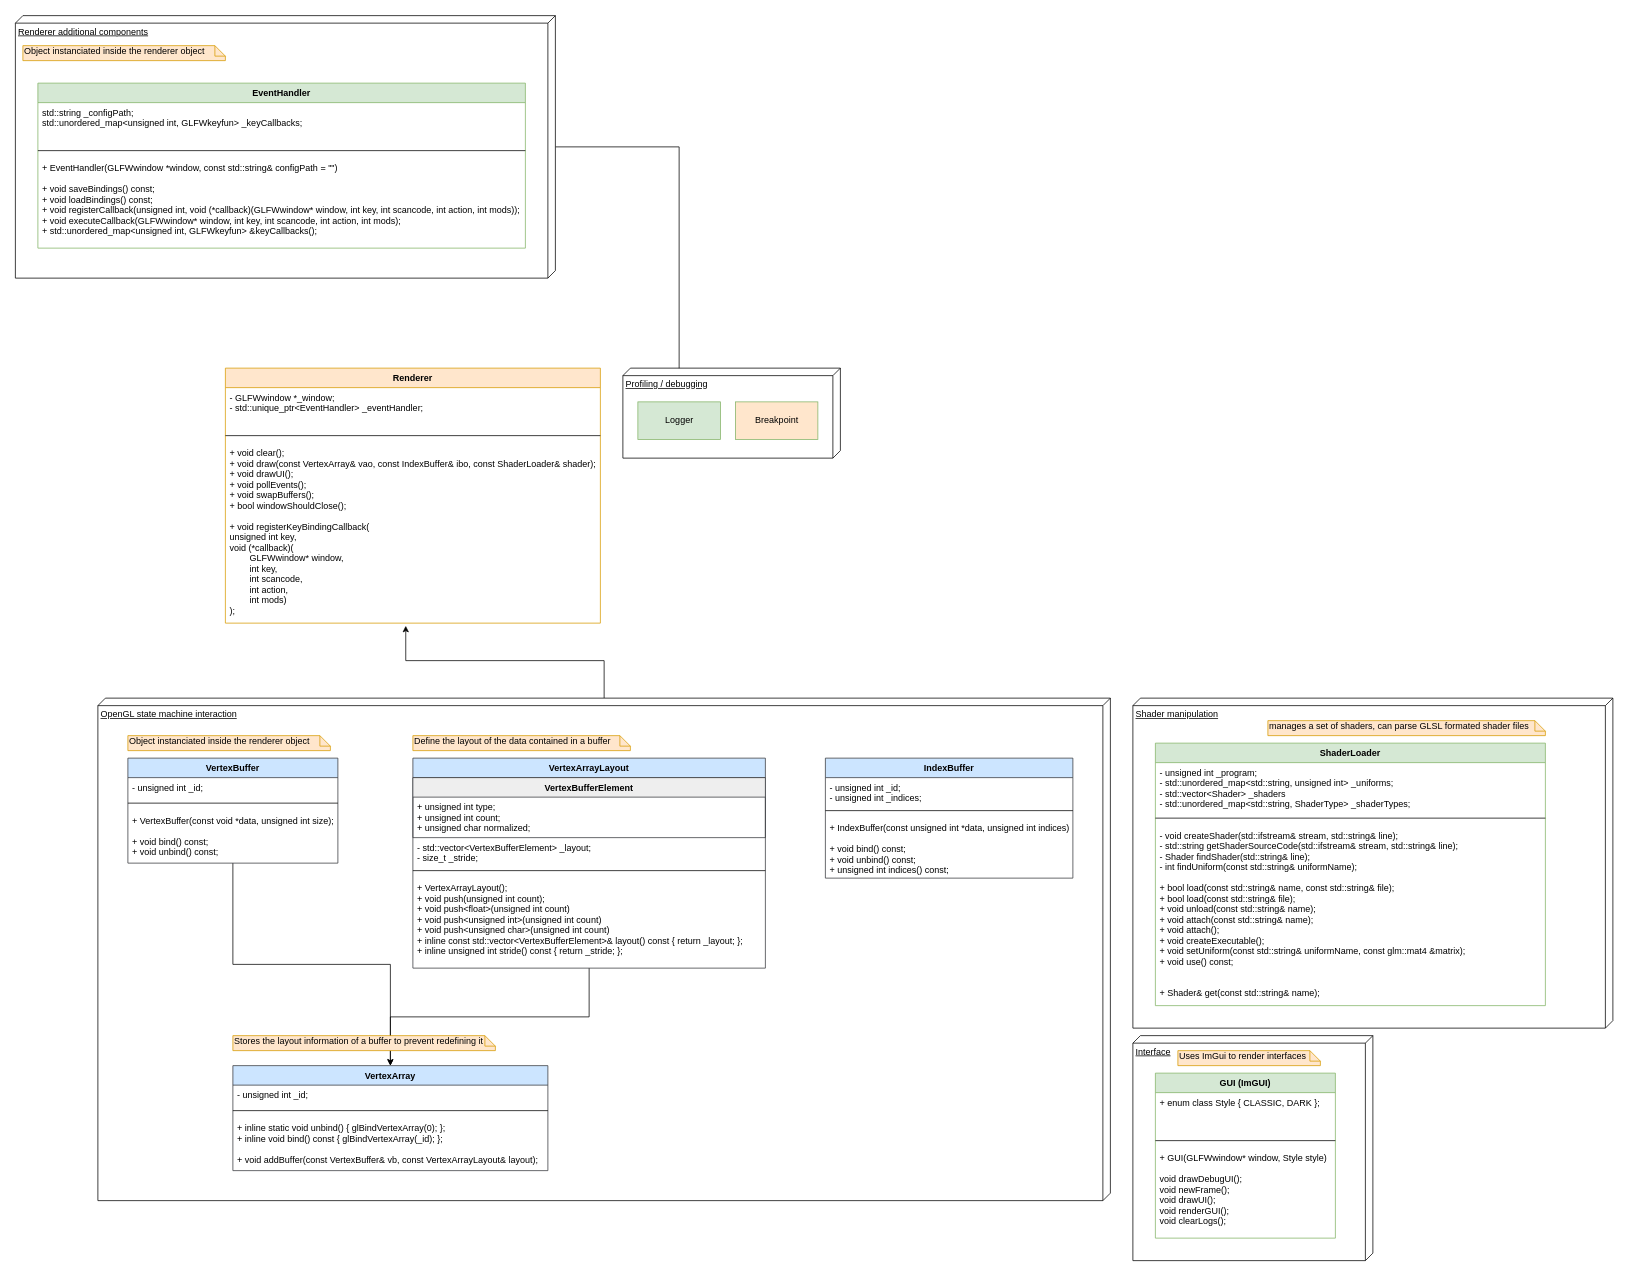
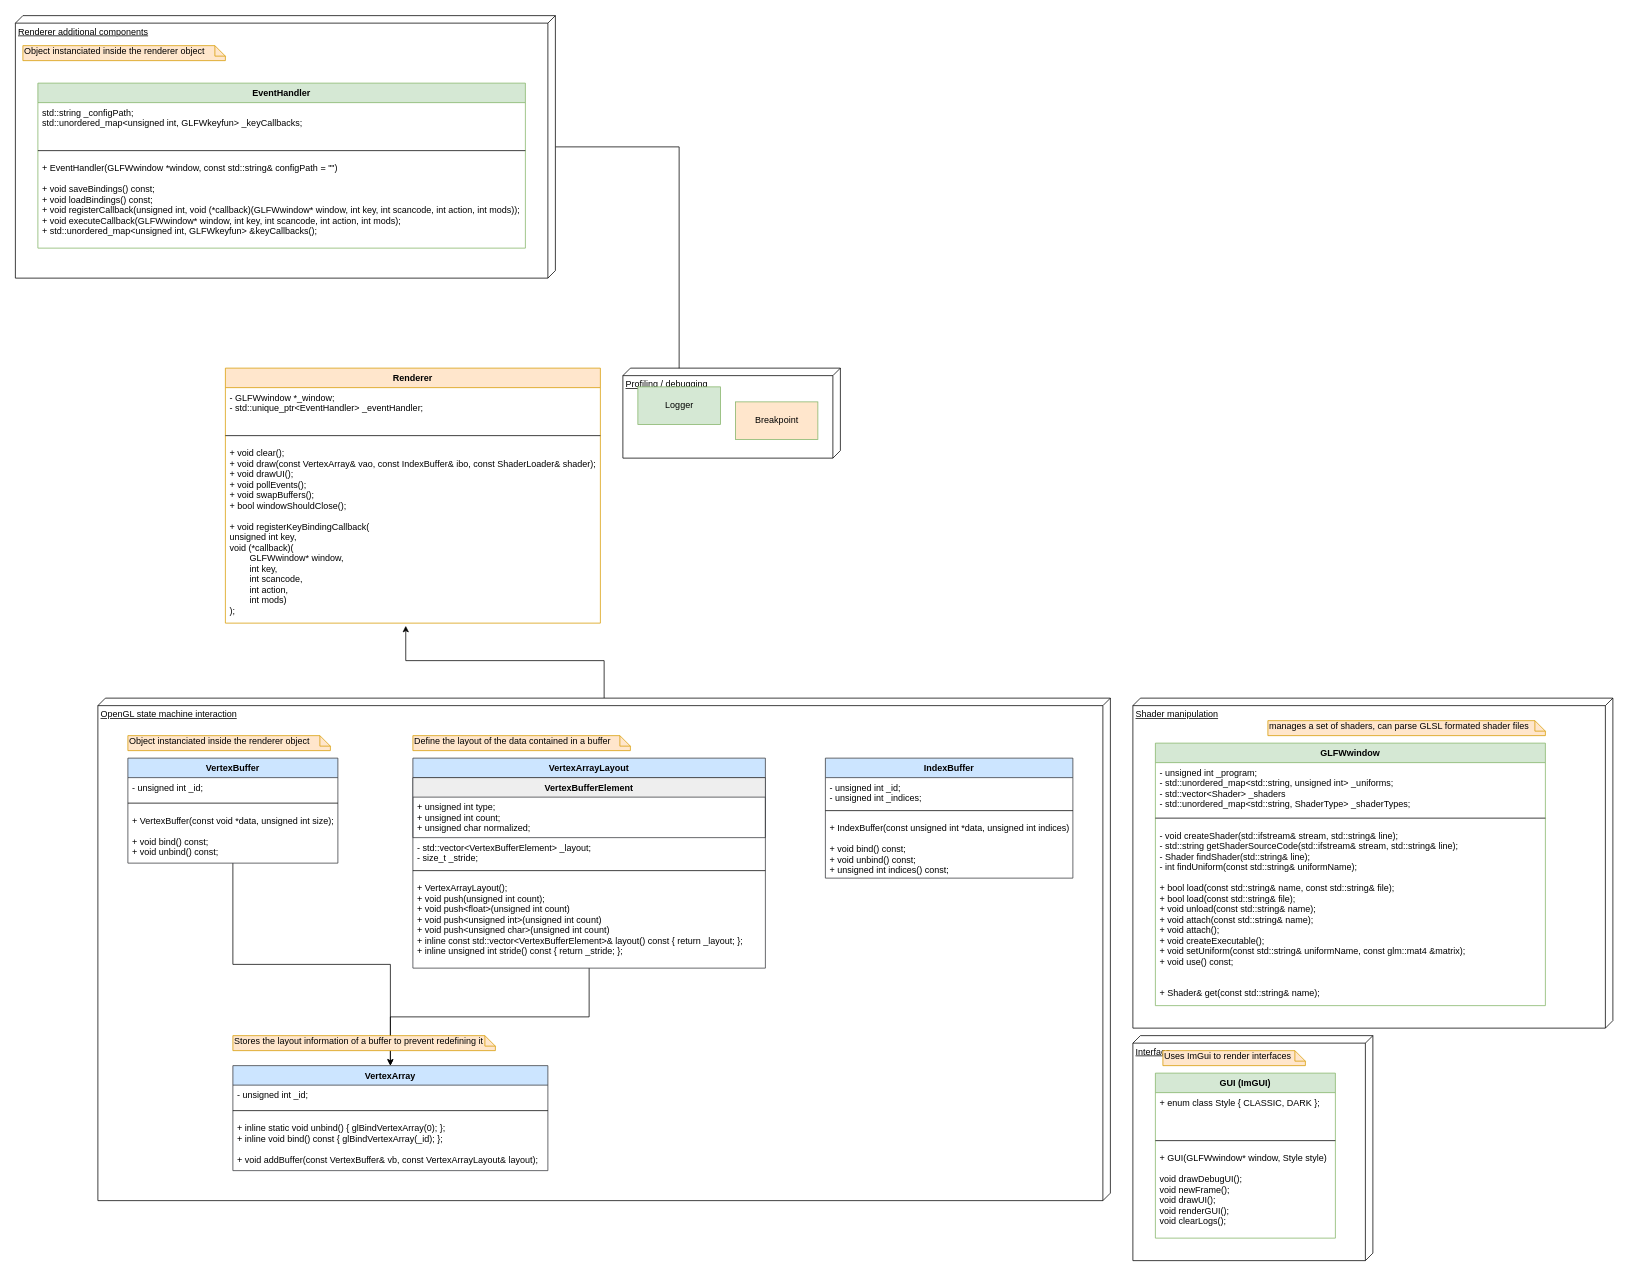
- <mxCell id="28" value="Logger" style="html=1;fillColor=#d5e8d4;strokeColor=#82b366;" parent="1" vertex="1"><mxGeometry x="850" y="535" width="110" height="50" as="geometry" /></mxCell>
+ <mxCell id="28" value="Logger" style="html=1;fillColor=#d5e8d4;strokeColor=#82b366;" parent="1" vertex="1"><mxGeometry x="850" y="515" width="110" height="50" as="geometry" /></mxCell>
- <mxCell id="48" value="ShaderLoader" style="swimlane;fontStyle=1;align=center;verticalAlign=top;childLayout=stackLayout;horizontal=1;startSize=26;horizontalStack=0;resizeParent=1;resizeParentMax=0;resizeLast=0;collapsible=1;marginBottom=0;fillColor=#d5e8d4;strokeColor=#82b366;" parent="1" vertex="1"><mxGeometry x="1540" y="990" width="520" height="350" as="geometry" /></mxCell>
+ <mxCell id="48" value="GLFWwindow" style="swimlane;fontStyle=1;align=center;verticalAlign=top;childLayout=stackLayout;horizontal=1;startSize=26;horizontalStack=0;resizeParent=1;resizeParentMax=0;resizeLast=0;collapsible=1;marginBottom=0;fillColor=#d5e8d4;strokeColor=#82b366;" parent="1" vertex="1"><mxGeometry x="1540" y="990" width="520" height="350" as="geometry" /></mxCell>
- <mxCell id="52" value="Uses ImGui to render interfaces" style="shape=note;whiteSpace=wrap;html=1;size=14;verticalAlign=top;align=left;spacingTop=-6;fillColor=#ffe6cc;strokeColor=#d79b00;" vertex="1" parent="1"><mxGeometry x="1570" y="1400" width="190" height="20" as="geometry" /></mxCell>
+ <mxCell id="52" value="Uses ImGui to render interfaces" style="shape=note;whiteSpace=wrap;html=1;size=14;verticalAlign=top;align=left;spacingTop=-6;fillColor=#ffe6cc;strokeColor=#d79b00;" vertex="1" parent="1"><mxGeometry x="1550" y="1400" width="190" height="20" as="geometry" /></mxCell>
